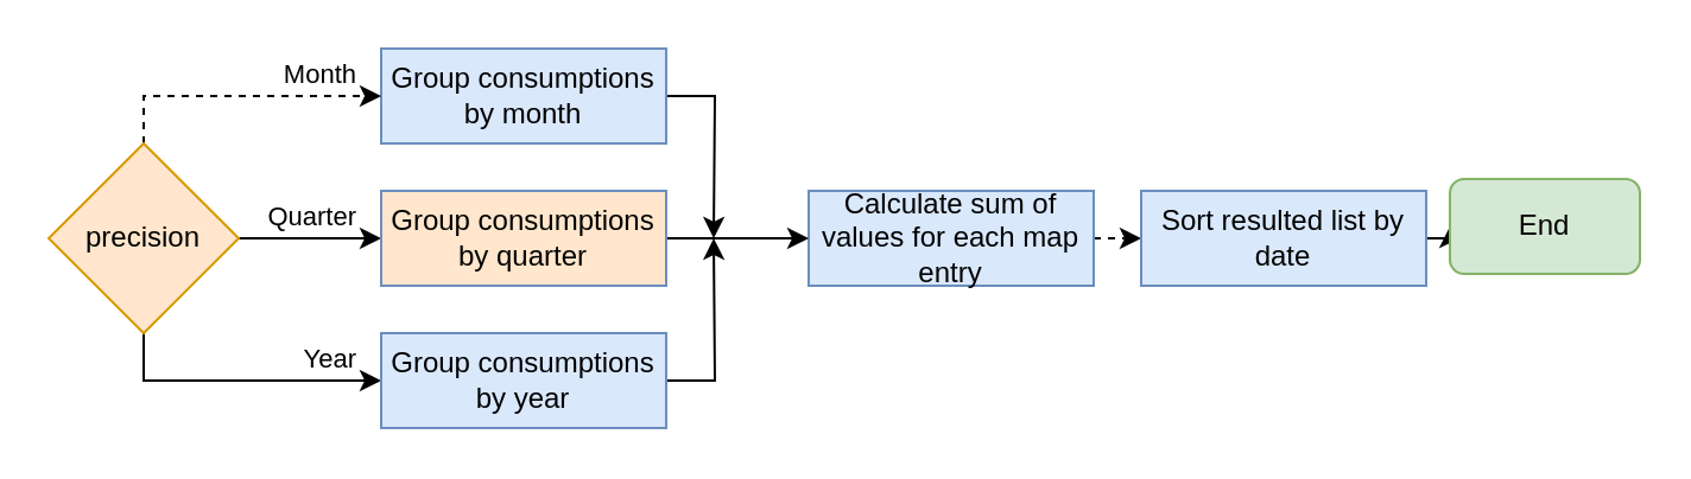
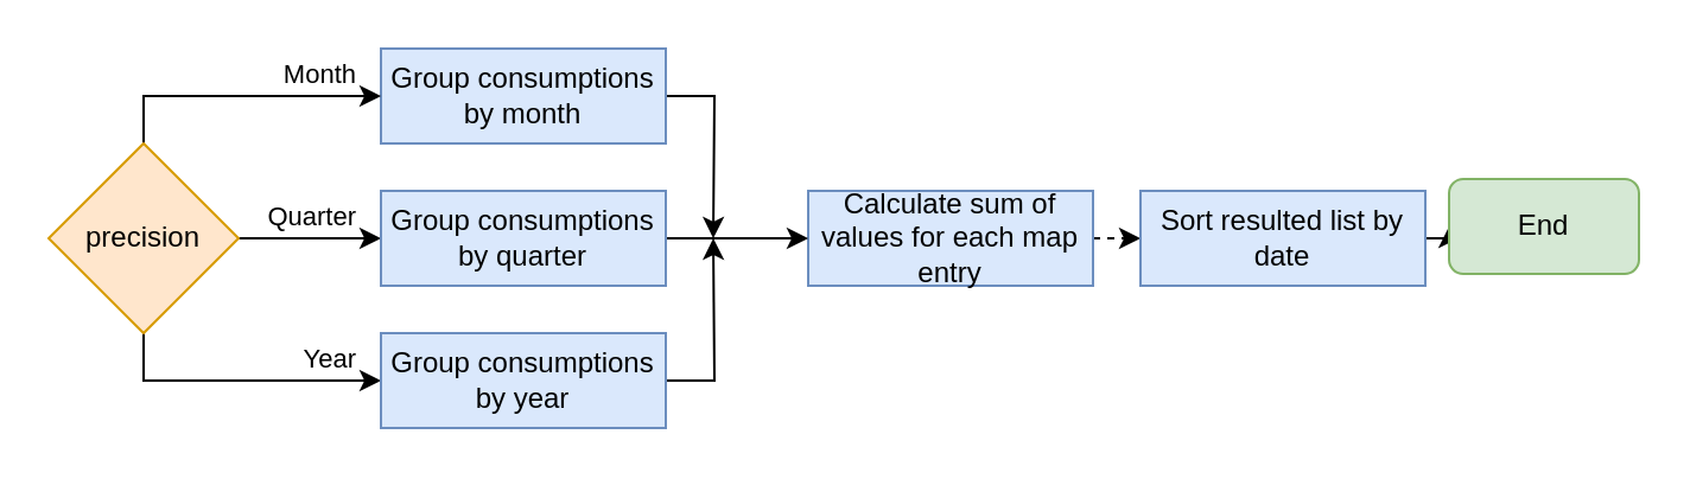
- <mxCell id="11" style="edgeStyle=orthogonalEdgeStyle;rounded=0;orthogonalLoop=1;jettySize=auto;html=1;exitX=0.5;exitY=0;exitDx=0;exitDy=0;entryX=0;entryY=0.5;entryDx=0;entryDy=0;dashed=1;" edge="1" parent="1" source="15" target="3"><mxGeometry relative="1" as="geometry" /></mxCell>
+ <mxCell id="11" style="edgeStyle=orthogonalEdgeStyle;rounded=0;orthogonalLoop=1;jettySize=auto;html=1;exitX=0.5;exitY=0;exitDx=0;exitDy=0;entryX=0;entryY=0.5;entryDx=0;entryDy=0;" edge="1" parent="1" source="15" target="3"><mxGeometry relative="1" as="geometry" /></mxCell>
- <mxCell id="17" value="&lt;div&gt;Group consumptions by quarter&lt;/div&gt;" style="rounded=0;whiteSpace=wrap;html=1;fillColor=#ffe6cc;strokeColor=#6c8ebf;" vertex="1" parent="1"><mxGeometry x="160" y="80" width="120" height="40" as="geometry" /></mxCell>
+ <mxCell id="17" value="&lt;div&gt;Group consumptions by quarter&lt;/div&gt;" style="rounded=0;whiteSpace=wrap;html=1;fillColor=#dae8fc;strokeColor=#6c8ebf;" vertex="1" parent="1"><mxGeometry x="160" y="80" width="120" height="40" as="geometry" /></mxCell>
